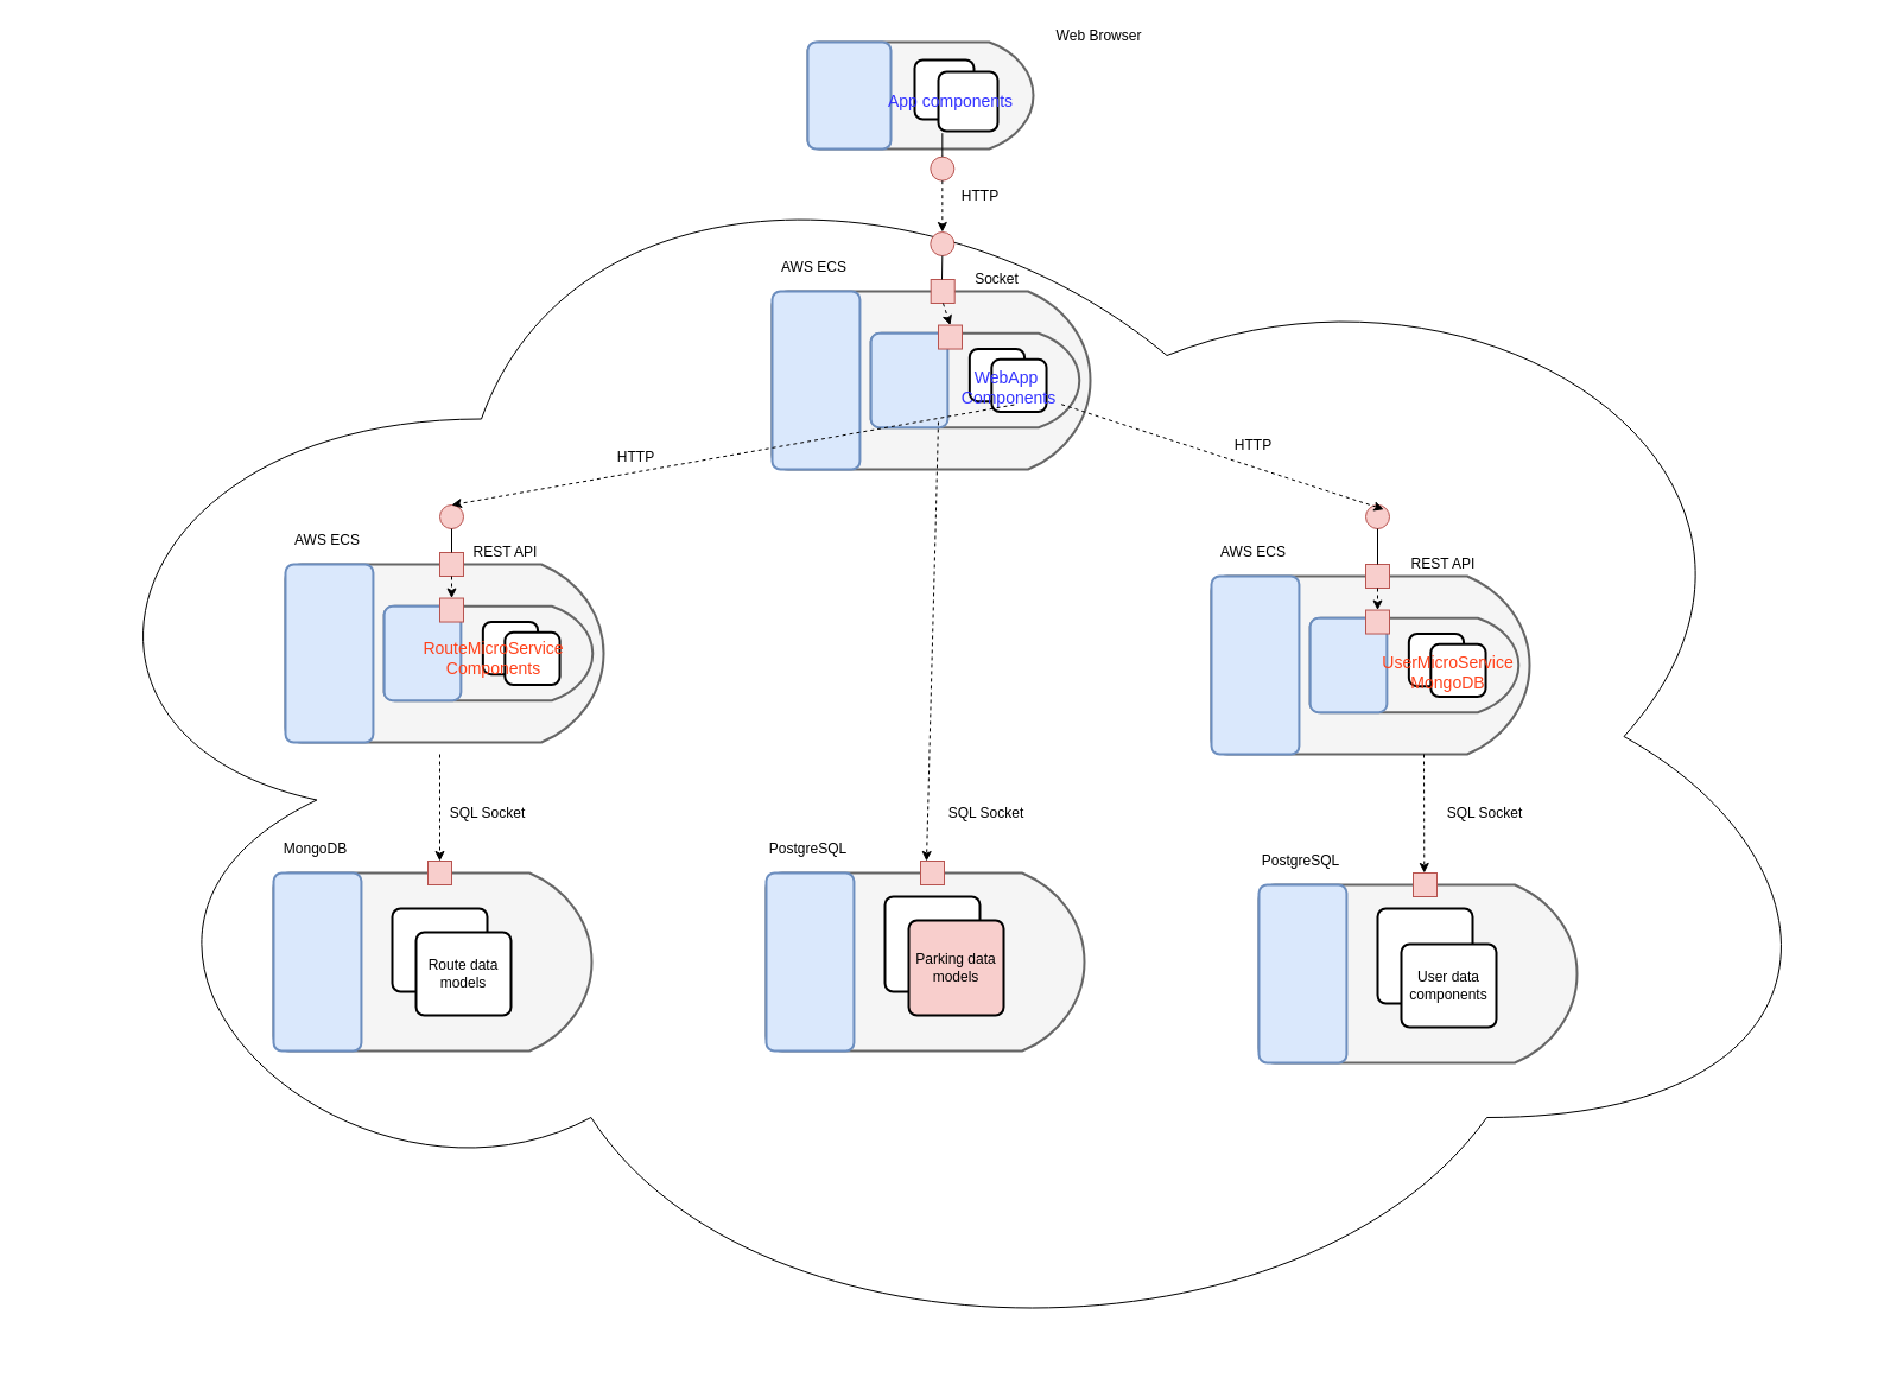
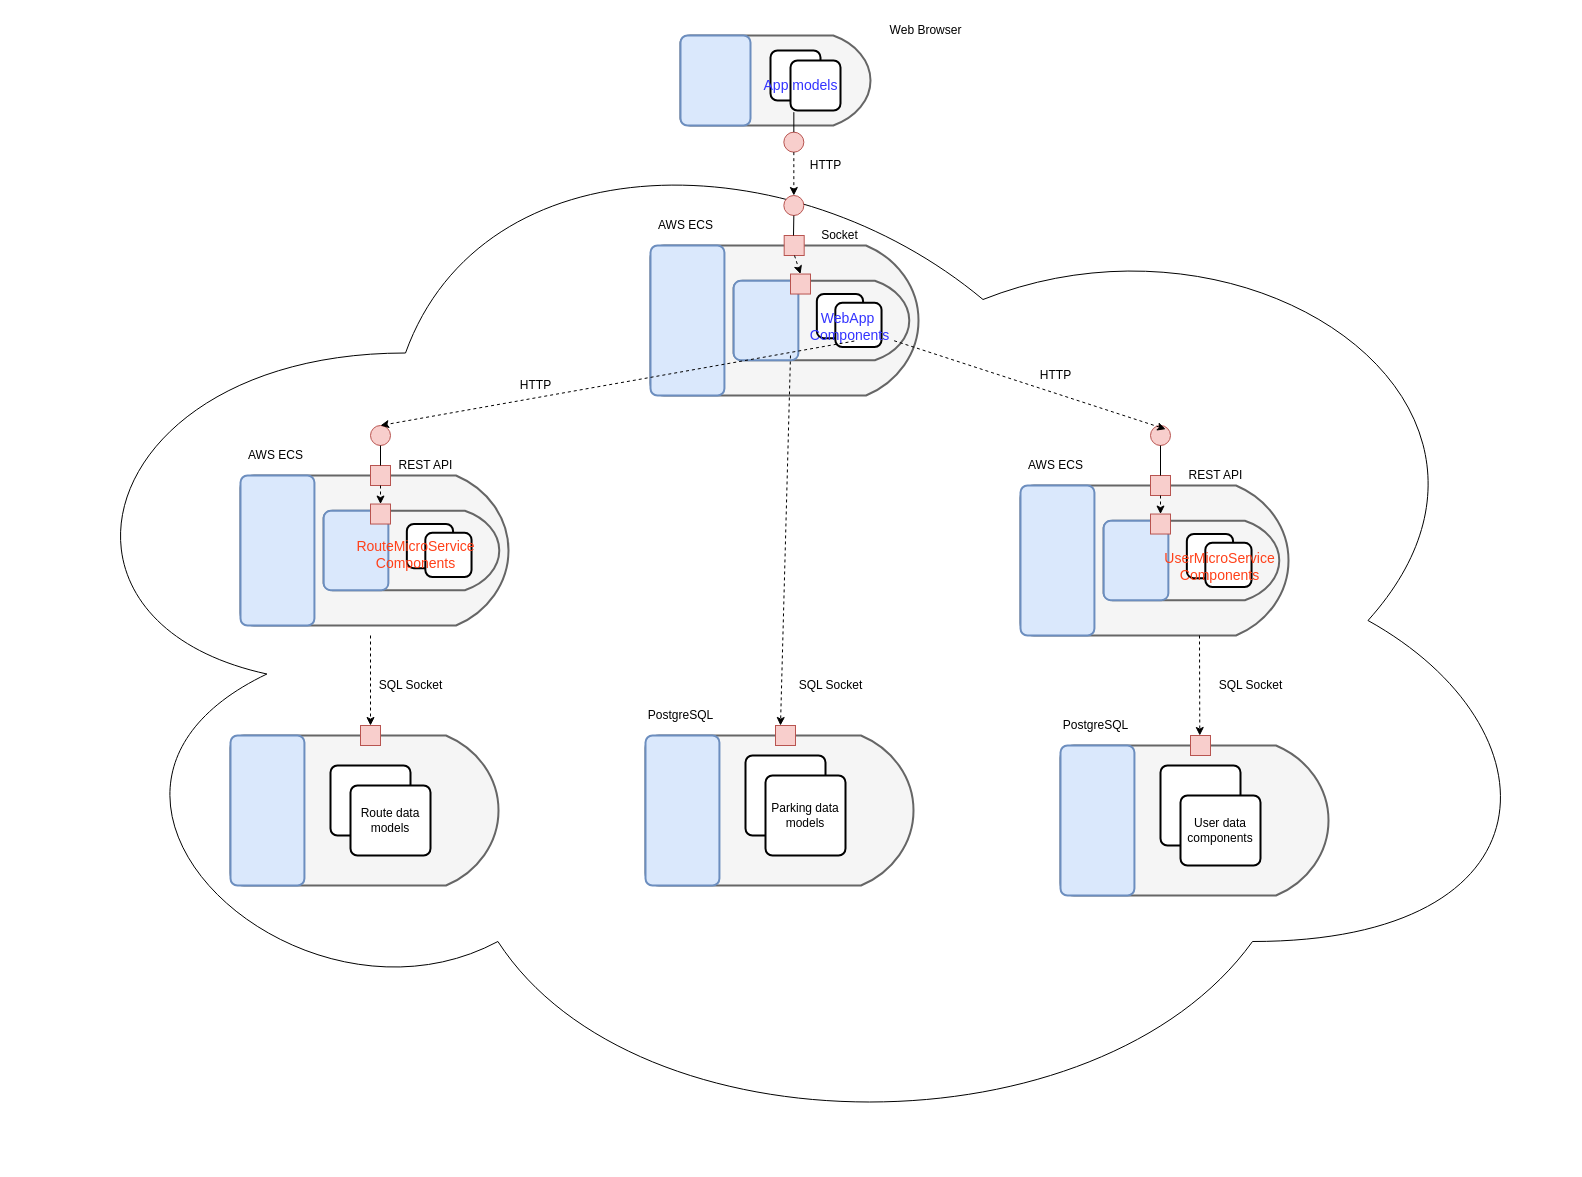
- <mxCell id="9" value="&lt;font color=&quot;#3333ff&quot; style=&quot;font-size: 14px&quot;&gt;App components&lt;/font&gt;" style="text;html=1;align=center;verticalAlign=middle;resizable=0;points=[];autosize=1;" parent="6" vertex="1"><mxGeometry x="-30" y="25" width="120" height="20" as="geometry" /></mxCell>
+ <mxCell id="9" value="&lt;font color=&quot;#3333ff&quot; style=&quot;font-size: 14px&quot;&gt;App models&lt;/font&gt;" style="text;html=1;align=center;verticalAlign=middle;resizable=0;points=[];autosize=1;" parent="6" vertex="1"><mxGeometry x="-30" y="25" width="120" height="20" as="geometry" /></mxCell>
- <mxCell id="37" value="&lt;font style=&quot;font-size: 14px&quot;&gt;&lt;font color=&quot;#ff4019&quot;&gt;UserMicroService&lt;br&gt;MongoDB&lt;/font&gt;&lt;br&gt;&lt;/font&gt;" style="text;html=1;align=center;verticalAlign=middle;resizable=0;points=[];autosize=1;" parent="34" vertex="1"><mxGeometry x="-32.725" y="17.059" width="130" height="30" as="geometry" /></mxCell>
+ <mxCell id="37" value="&lt;font style=&quot;font-size: 14px&quot;&gt;&lt;font color=&quot;#ff4019&quot;&gt;UserMicroService&lt;br&gt;Components&lt;/font&gt;&lt;br&gt;&lt;/font&gt;" style="text;html=1;align=center;verticalAlign=middle;resizable=0;points=[];autosize=1;" parent="34" vertex="1"><mxGeometry x="-32.725" y="17.059" width="130" height="30" as="geometry" /></mxCell>
- <mxCell id="66" value="MongoDB" style="text;html=1;align=center;verticalAlign=middle;resizable=0;points=[];autosize=1;" parent="59" vertex="1"><mxGeometry width="70" height="20" as="geometry" /></mxCell>
- <mxCell id="72" value="Parking data models" style="rounded=1;whiteSpace=wrap;html=1;absoluteArcSize=1;arcSize=14;strokeWidth=2;fillColor=#f8cecc;" parent="68" vertex="1"><mxGeometry x="120" y="40" width="80" height="80" as="geometry" /></mxCell>
+ <mxCell id="72" value="Parking data models" style="rounded=1;whiteSpace=wrap;html=1;absoluteArcSize=1;arcSize=14;strokeWidth=2;" parent="68" vertex="1"><mxGeometry x="120" y="40" width="80" height="80" as="geometry" /></mxCell>
